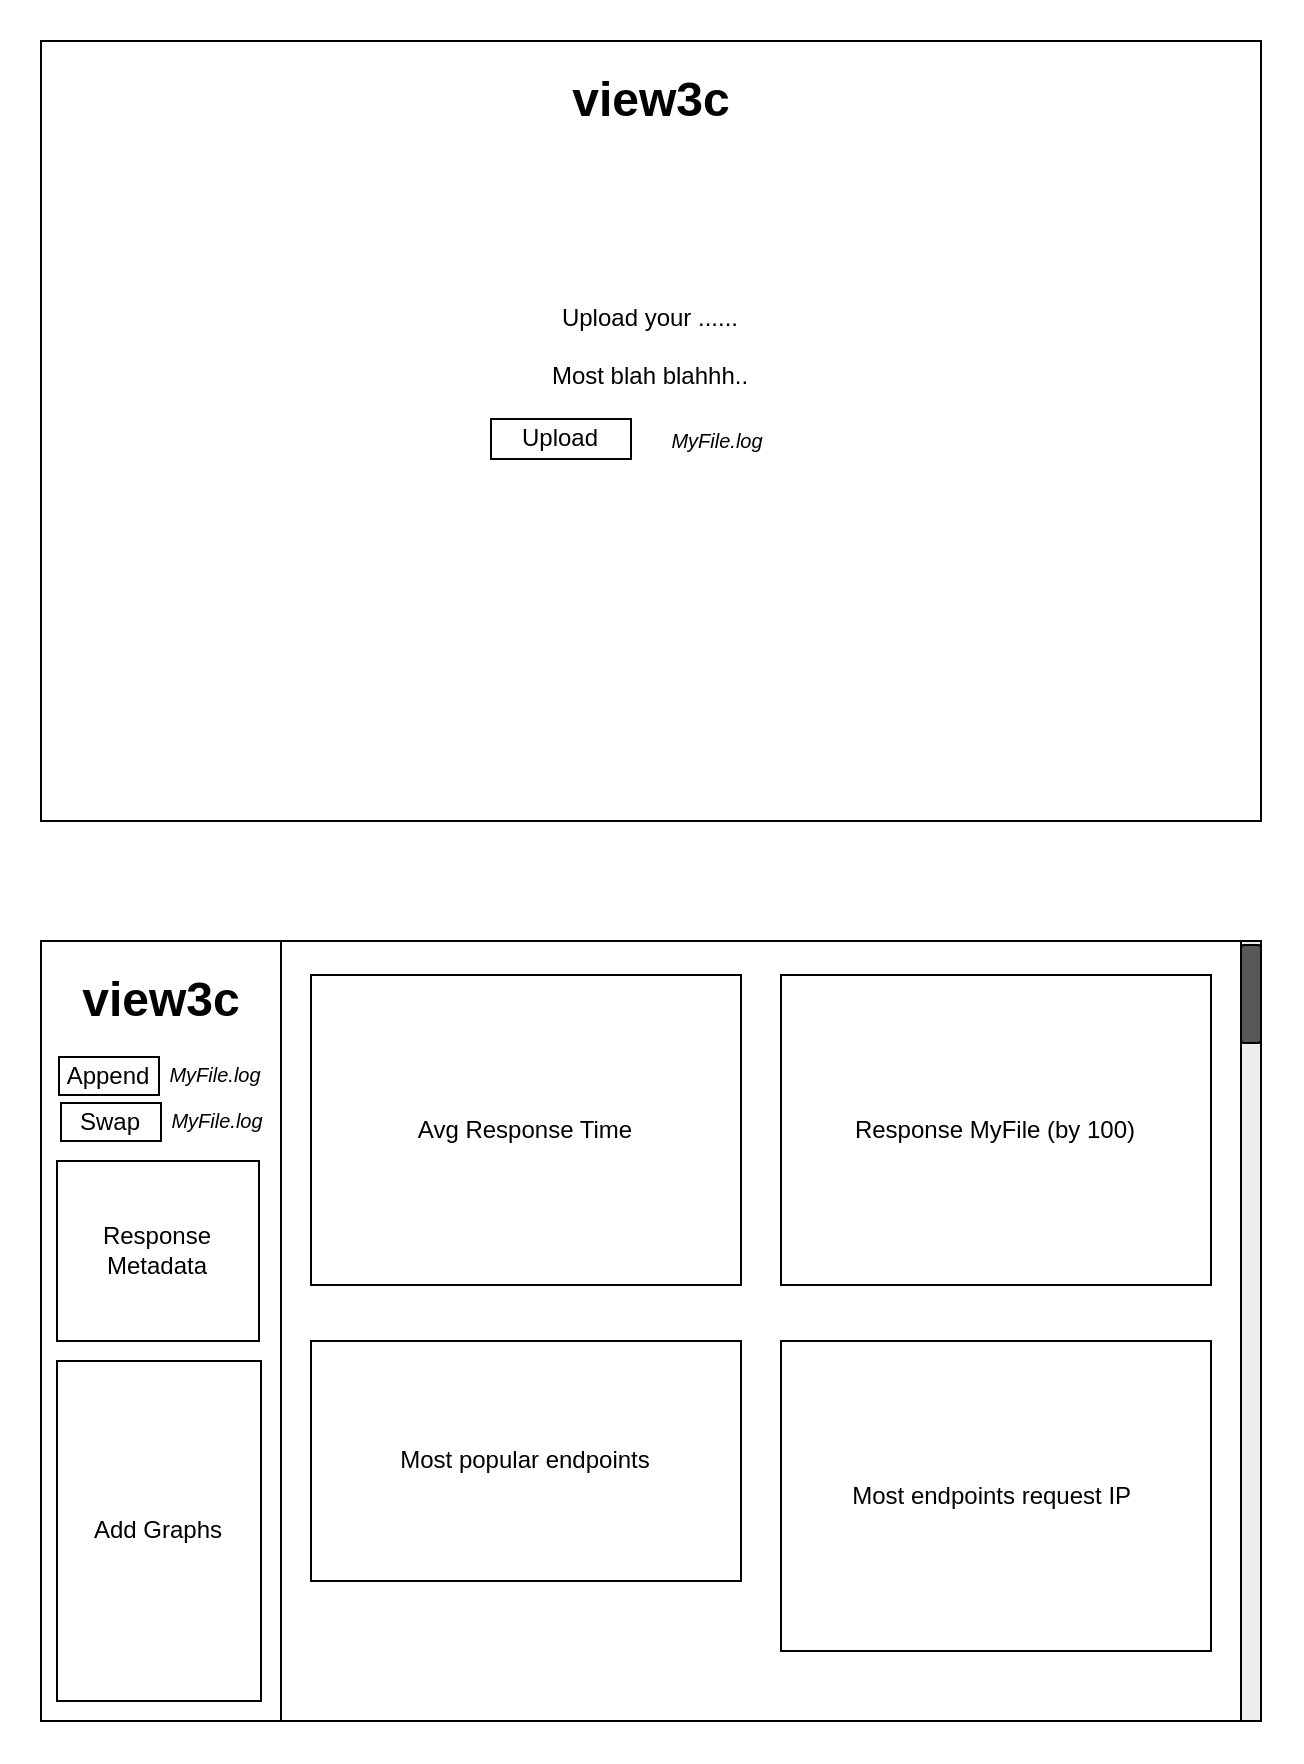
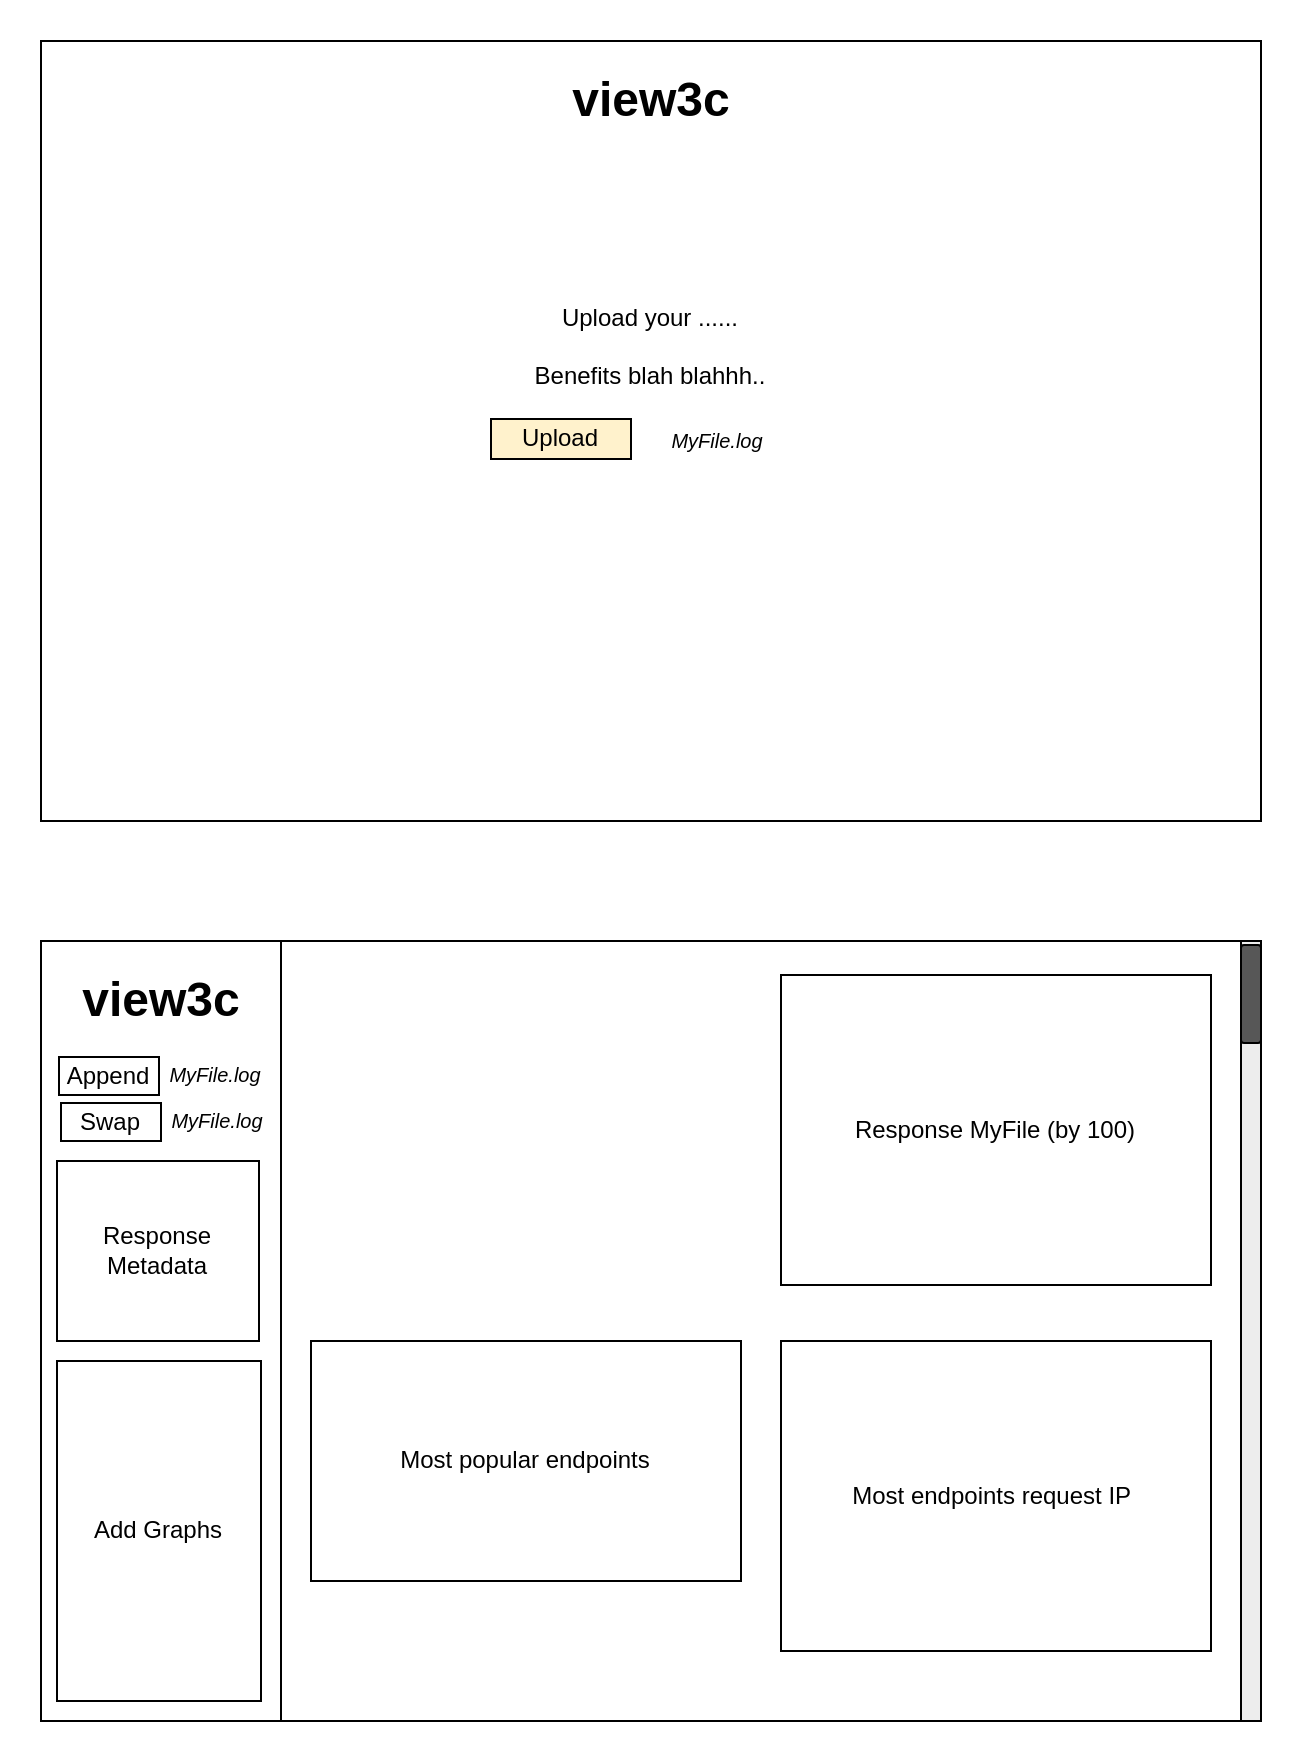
- <mxCell id="5" value="&lt;div&gt;Upload your ......&lt;br&gt;&lt;br&gt;Most blah blahhh..&lt;/div&gt;&lt;div&gt;&lt;br&gt;&lt;/div&gt;" style="text;strokeColor=none;fillColor=none;html=1;whiteSpace=wrap;verticalAlign=middle;overflow=hidden;align=center;" vertex="1" parent="1"><mxGeometry x="265" y="140" width="120" height="80" as="geometry" /></mxCell>
+ <mxCell id="5" value="&lt;div&gt;Upload your ......&lt;br&gt;&lt;br&gt;Benefits blah blahhh..&lt;/div&gt;&lt;div&gt;&lt;br&gt;&lt;/div&gt;" style="text;strokeColor=none;fillColor=none;html=1;whiteSpace=wrap;verticalAlign=middle;overflow=hidden;align=center;" vertex="1" parent="1"><mxGeometry x="265" y="140" width="120" height="80" as="geometry" /></mxCell>
- <mxCell id="6" value="Upload" style="rounded=0;whiteSpace=wrap;html=1;" vertex="1" parent="1"><mxGeometry x="245" y="209" width="70" height="20" as="geometry" /></mxCell>
+ <mxCell id="6" value="Upload" style="rounded=0;whiteSpace=wrap;html=1;fillColor=#fff2cc;" vertex="1" parent="1"><mxGeometry x="245" y="209" width="70" height="20" as="geometry" /></mxCell>
- <mxCell id="19" value="Avg Response Time" style="rounded=0;whiteSpace=wrap;html=1;" vertex="1" parent="1"><mxGeometry x="155" y="487" width="215" height="155" as="geometry" /></mxCell>
